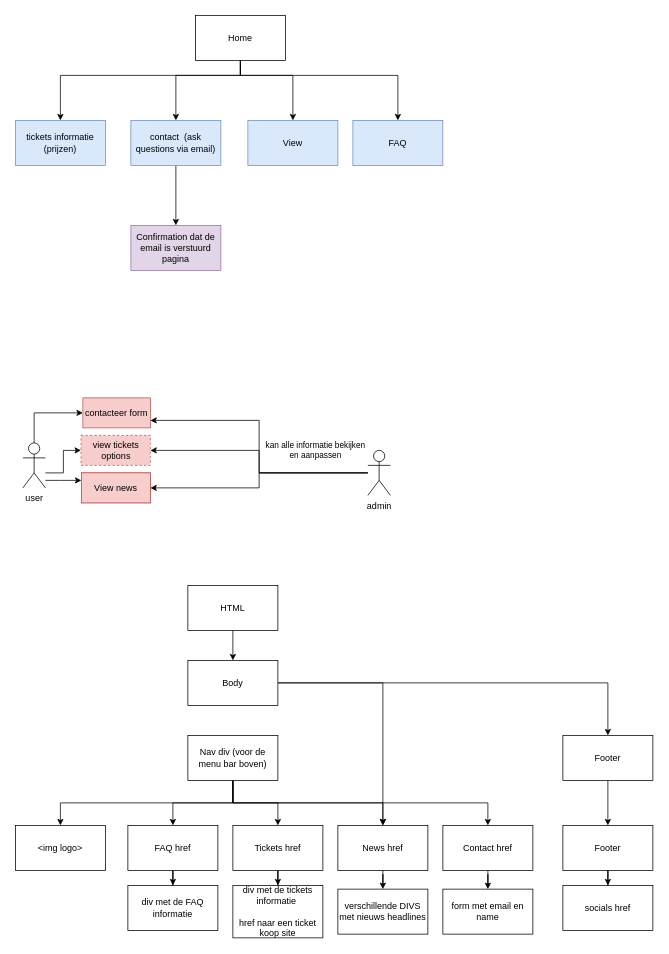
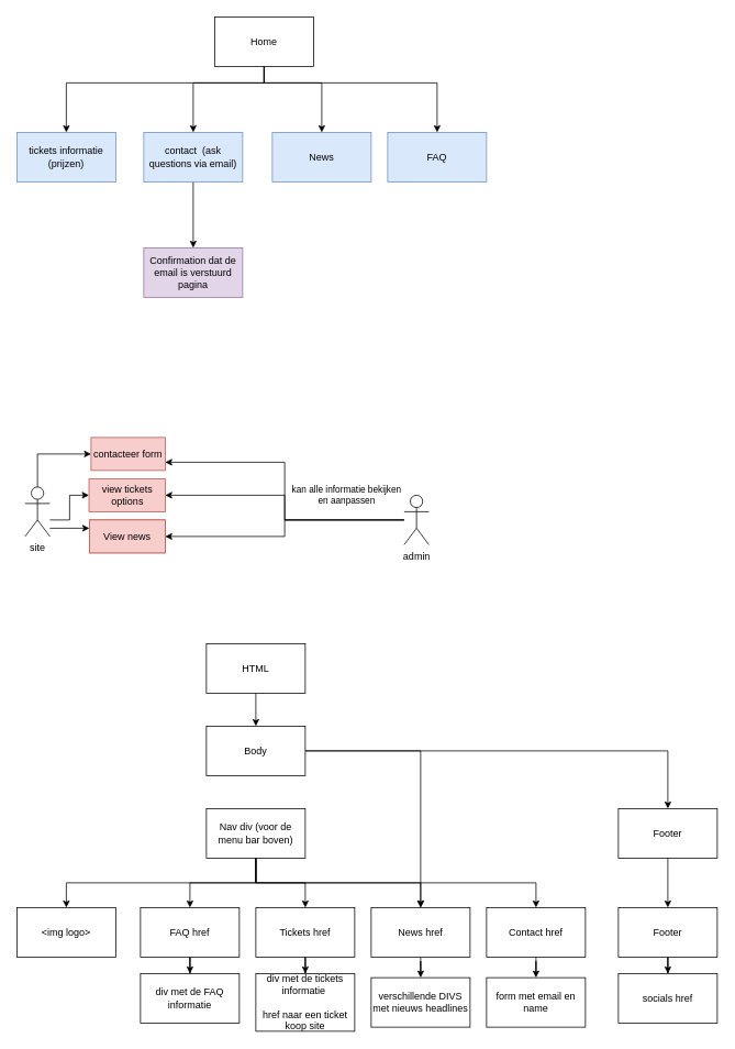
- <mxCell id="10" value="View" style="rounded=0;whiteSpace=wrap;html=1;fillColor=#dae8fc;strokeColor=#6c8ebf;" vertex="1" parent="1"><mxGeometry x="330" y="160" width="120" height="60" as="geometry" /></mxCell>
+ <mxCell id="10" value="News" style="rounded=0;whiteSpace=wrap;html=1;fillColor=#dae8fc;strokeColor=#6c8ebf;" vertex="1" parent="1"><mxGeometry x="330" y="160" width="120" height="60" as="geometry" /></mxCell>
- <mxCell id="22" value="view tickets options" style="rounded=0;whiteSpace=wrap;html=1;fillColor=#f8cecc;strokeColor=#b85450;dashed=1;" vertex="1" parent="1"><mxGeometry x="107.5" y="580" width="92.5" height="40" as="geometry" /></mxCell>
+ <mxCell id="22" value="view tickets options" style="rounded=0;whiteSpace=wrap;html=1;fillColor=#f8cecc;strokeColor=#b85450;" vertex="1" parent="1"><mxGeometry x="107.5" y="580" width="92.5" height="40" as="geometry" /></mxCell>
- <mxCell id="16" value="user" style="shape=umlActor;verticalLabelPosition=bottom;verticalAlign=top;html=1;outlineConnect=0;" vertex="1" parent="1"><mxGeometry x="30" y="590" width="30" height="60" as="geometry" /></mxCell>
+ <mxCell id="16" value="site" style="shape=umlActor;verticalLabelPosition=bottom;verticalAlign=top;html=1;outlineConnect=0;" vertex="1" parent="1"><mxGeometry x="30" y="590" width="30" height="60" as="geometry" /></mxCell>
